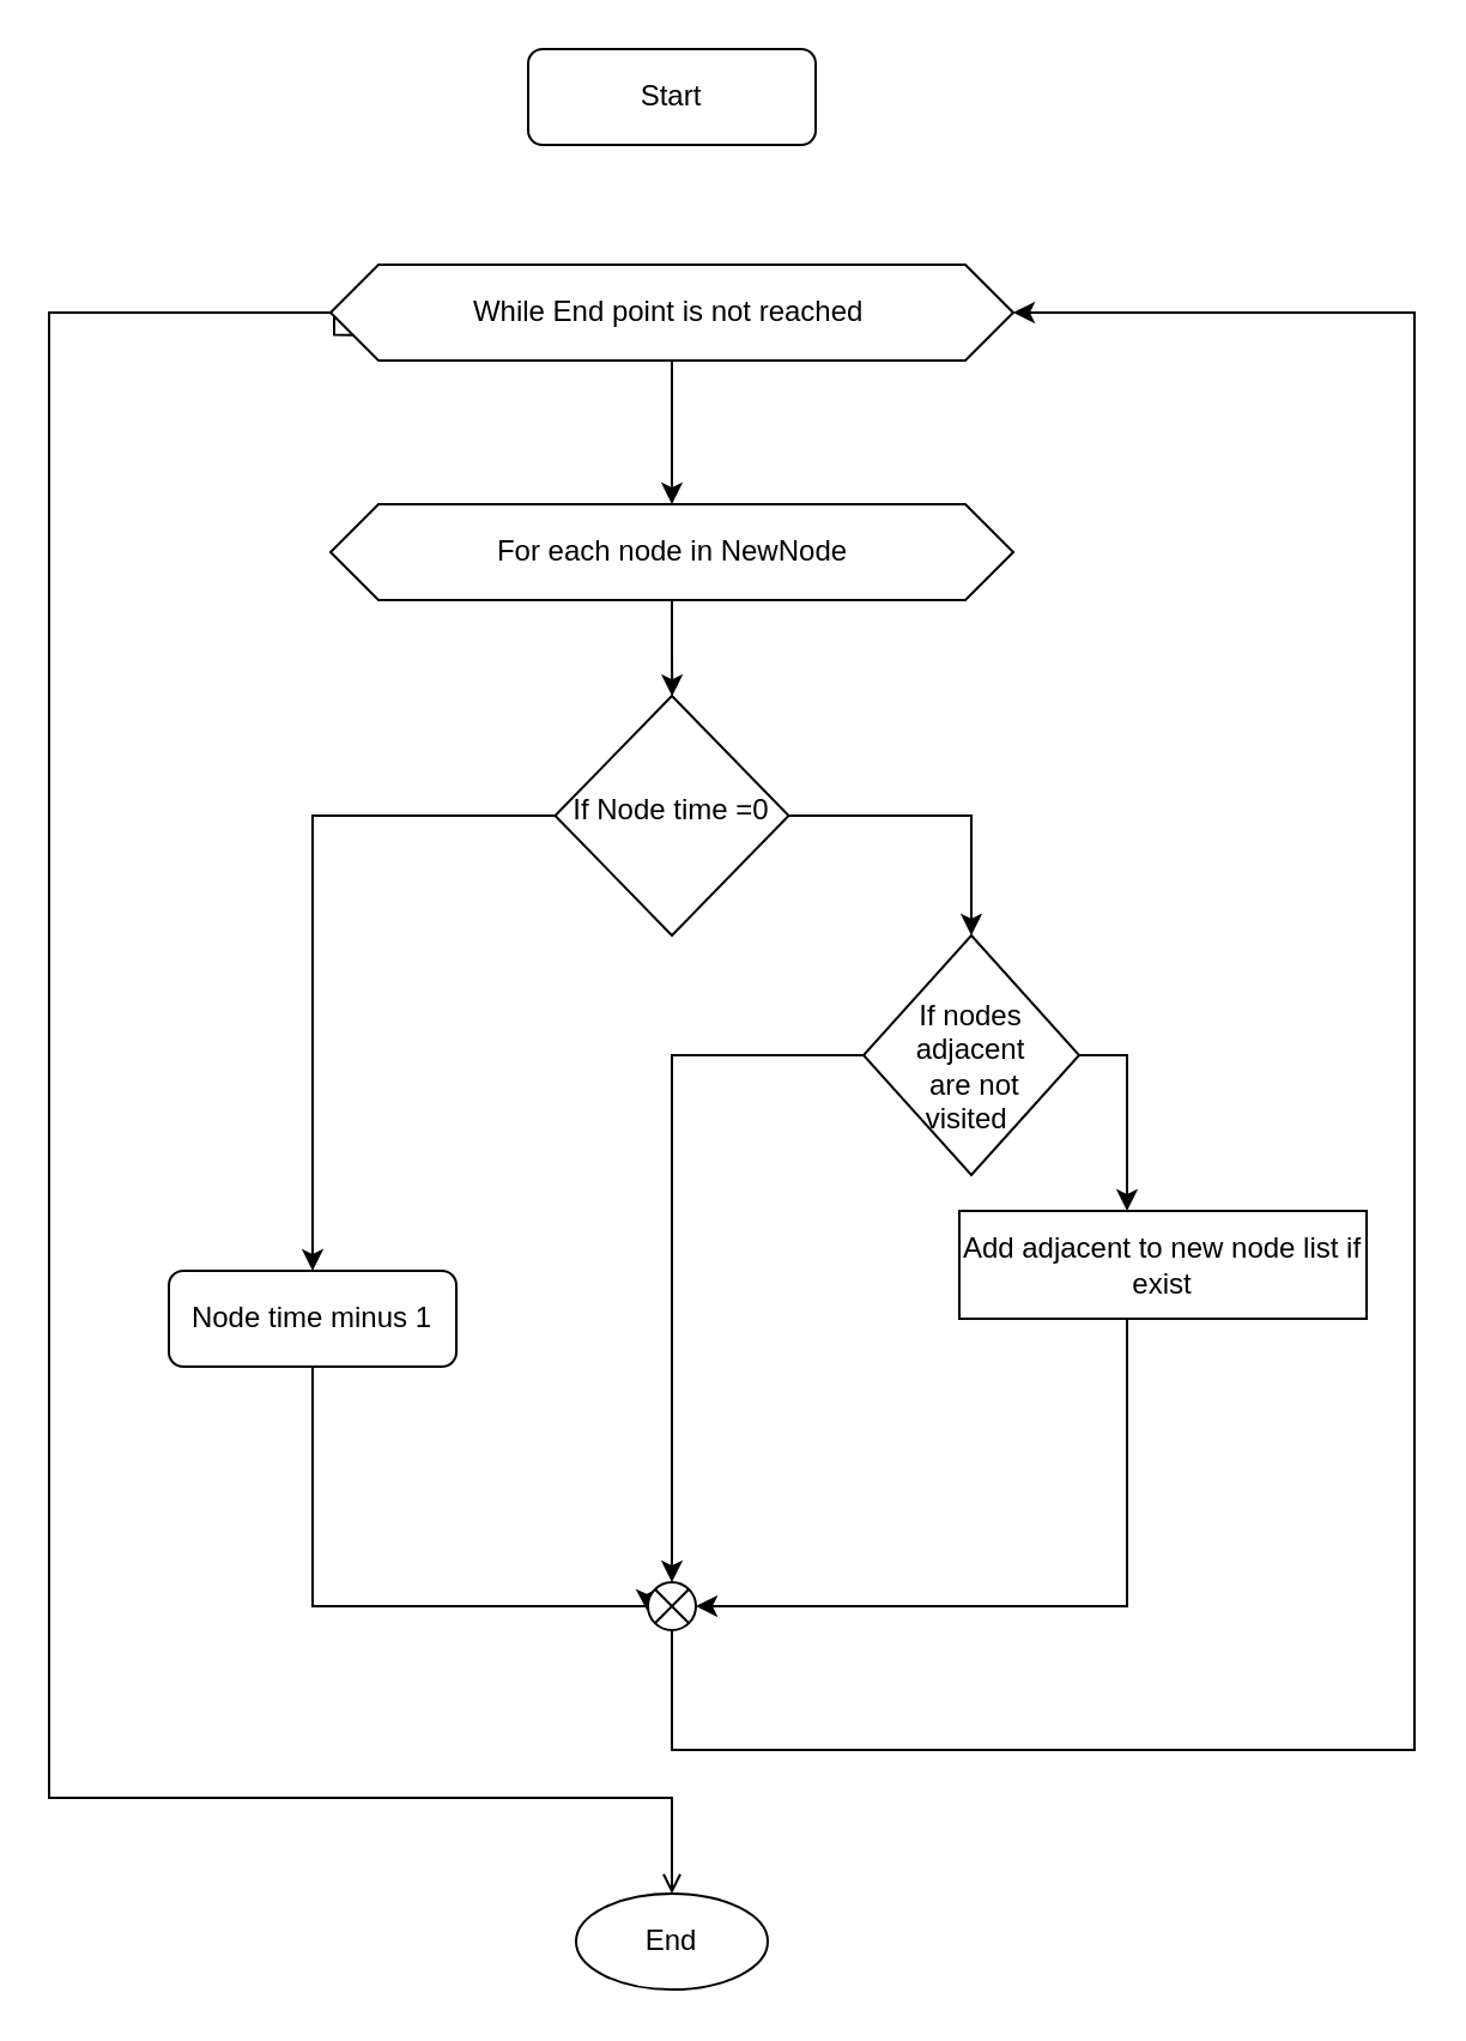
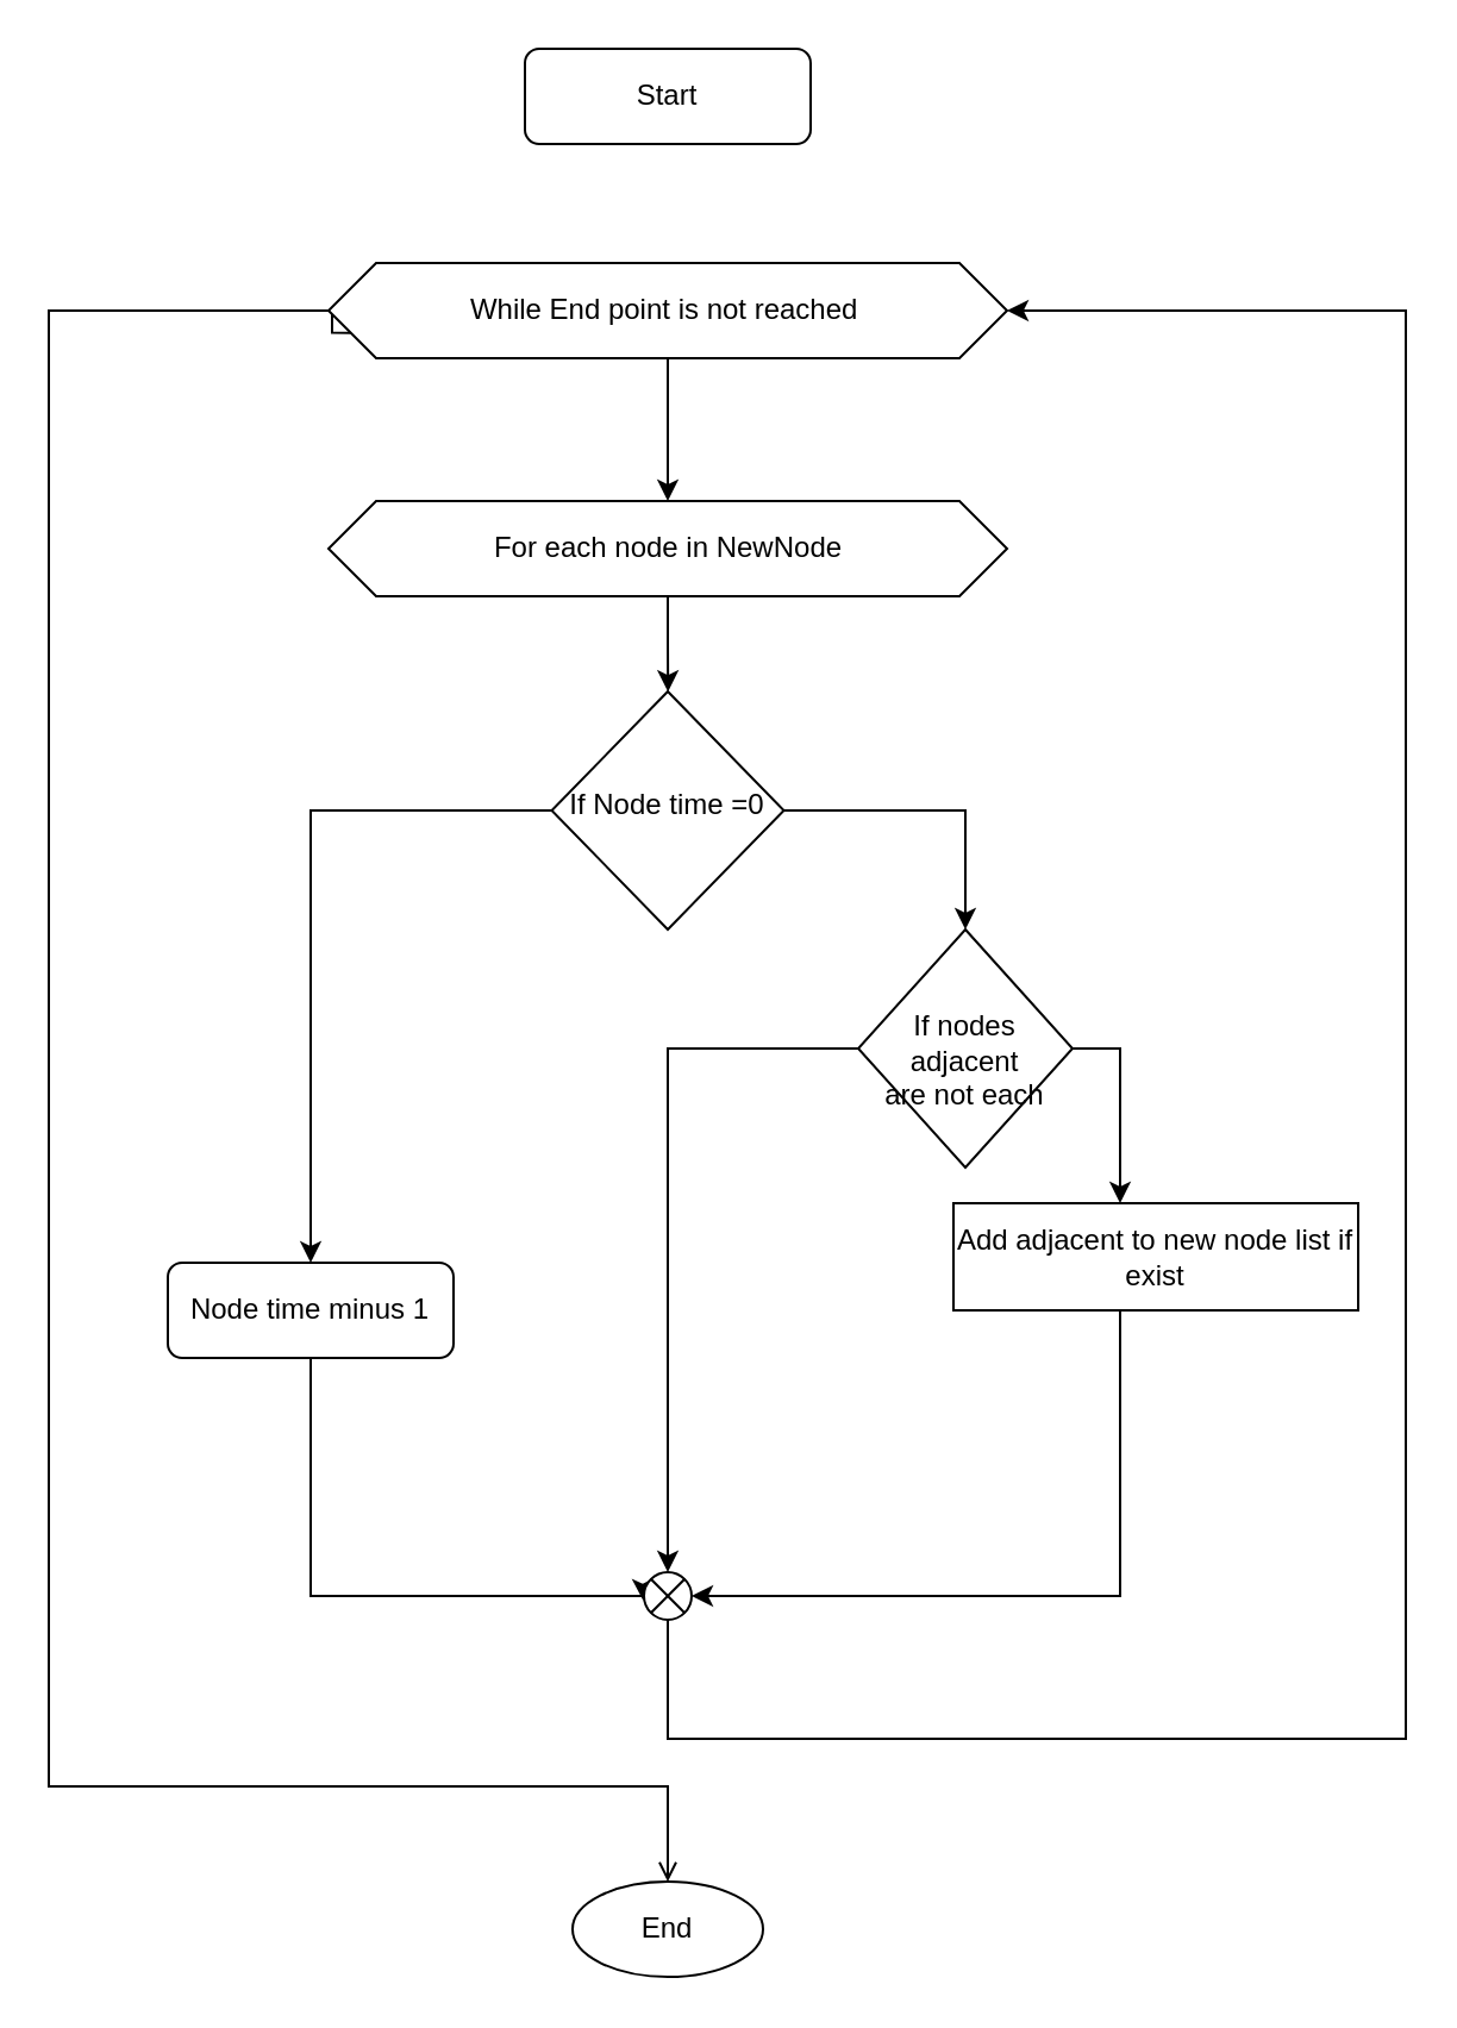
- <mxCell id="17" value="&lt;br&gt;If nodes adjacent&lt;br&gt;&amp;nbsp;are not visited&amp;nbsp;" style="rhombus;whiteSpace=wrap;html=1;shadow=0;fontFamily=Helvetica;fontSize=12;align=center;strokeWidth=1;spacing=6;spacingTop=-4;" vertex="1" parent="1"><mxGeometry x="360" y="390" width="90" height="100" as="geometry" /></mxCell>
+ <mxCell id="17" value="&lt;br&gt;If nodes adjacent&lt;br&gt;&amp;nbsp;are not each&amp;nbsp;" style="rhombus;whiteSpace=wrap;html=1;shadow=0;fontFamily=Helvetica;fontSize=12;align=center;strokeWidth=1;spacing=6;spacingTop=-4;" vertex="1" parent="1"><mxGeometry x="360" y="390" width="90" height="100" as="geometry" /></mxCell>
